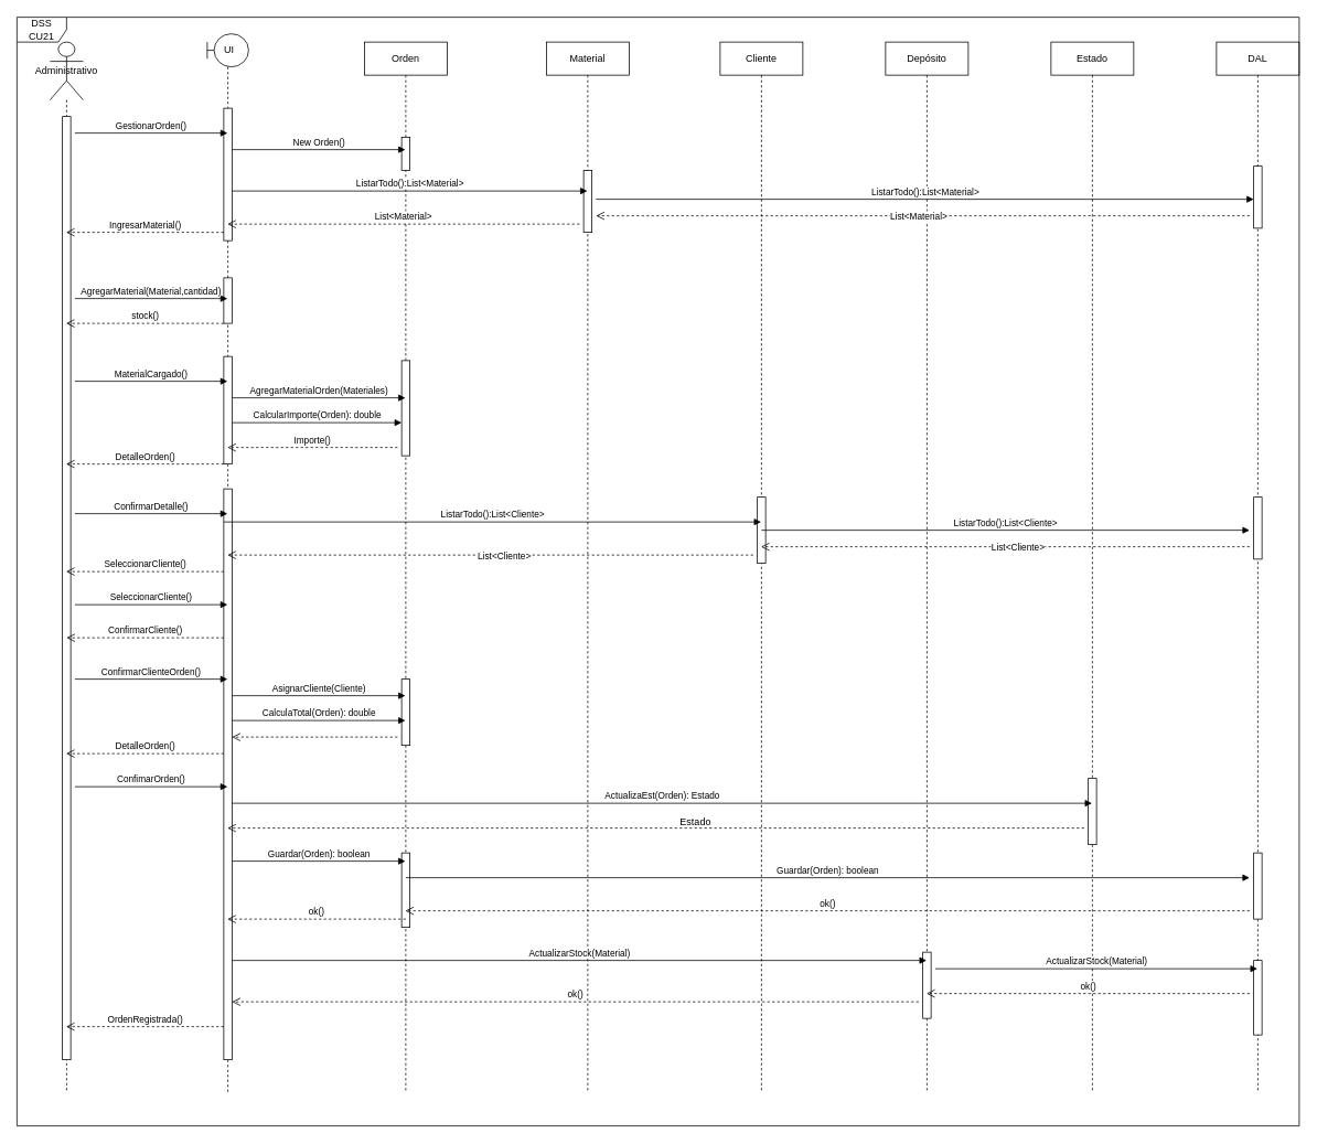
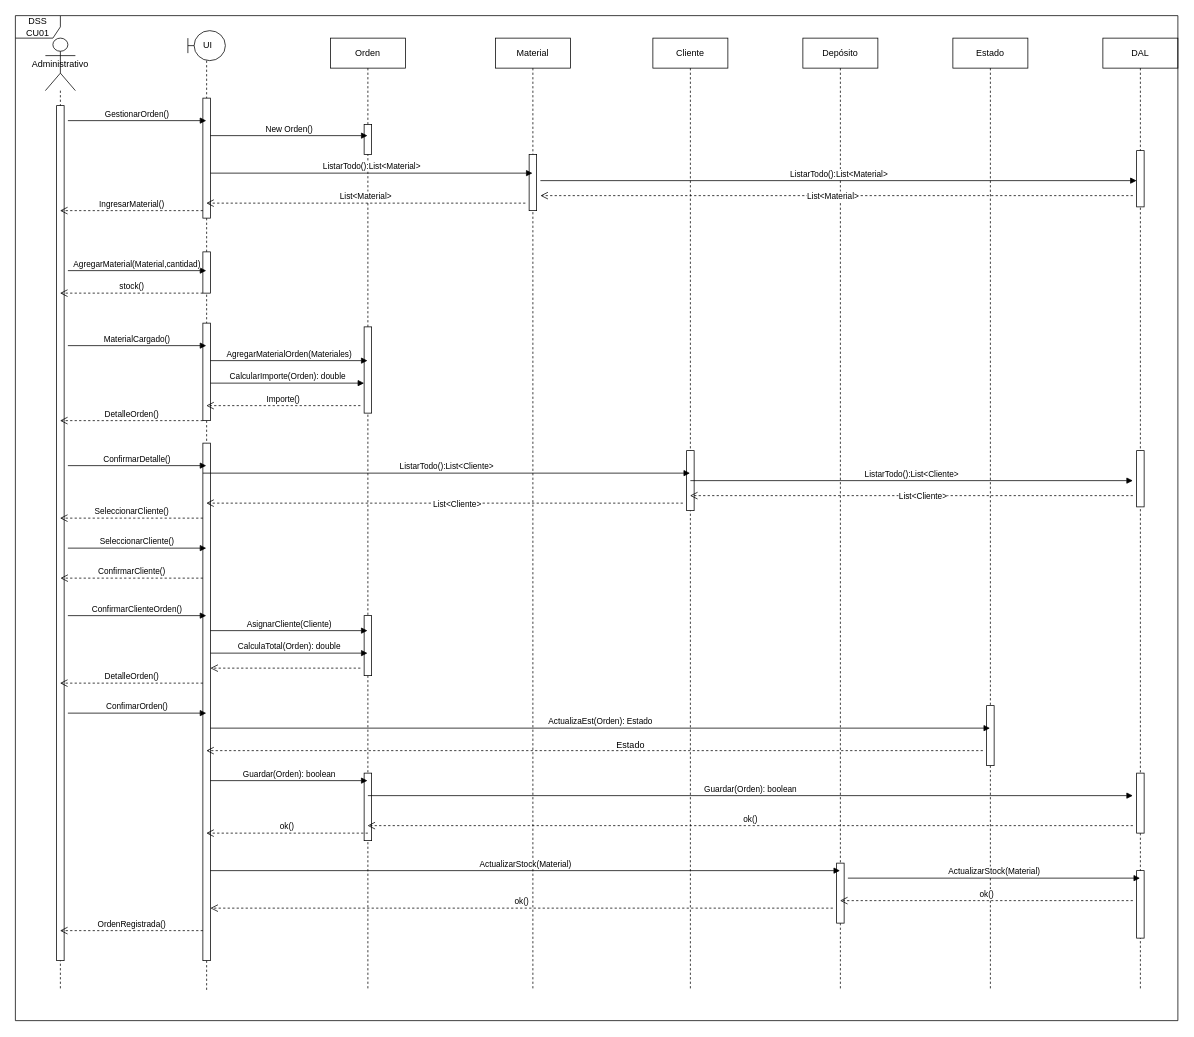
- <mxCell id="67" value="DSS CU21" style="shape=umlFrame;whiteSpace=wrap;html=1;pointerEvents=0;" vertex="1" parent="1"><mxGeometry x="20" y="20" width="1550" height="1340" as="geometry" /></mxCell>
+ <mxCell id="67" value="DSS CU01" style="shape=umlFrame;whiteSpace=wrap;html=1;pointerEvents=0;" vertex="1" parent="1"><mxGeometry x="20" y="20" width="1550" height="1340" as="geometry" /></mxCell>
